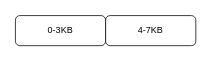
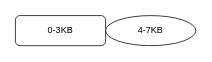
- <mxCell id="3" value="4-7KB" style="rounded=1;whiteSpace=wrap;html=1;" vertex="1" parent="1"><mxGeometry x="140" y="20" width="120" height="40" as="geometry" /></mxCell>
+ <mxCell id="3" value="4-7KB" style="ellipse;whiteSpace=wrap;html=1;" vertex="1" parent="1"><mxGeometry x="140" y="20" width="120" height="40" as="geometry" /></mxCell>
